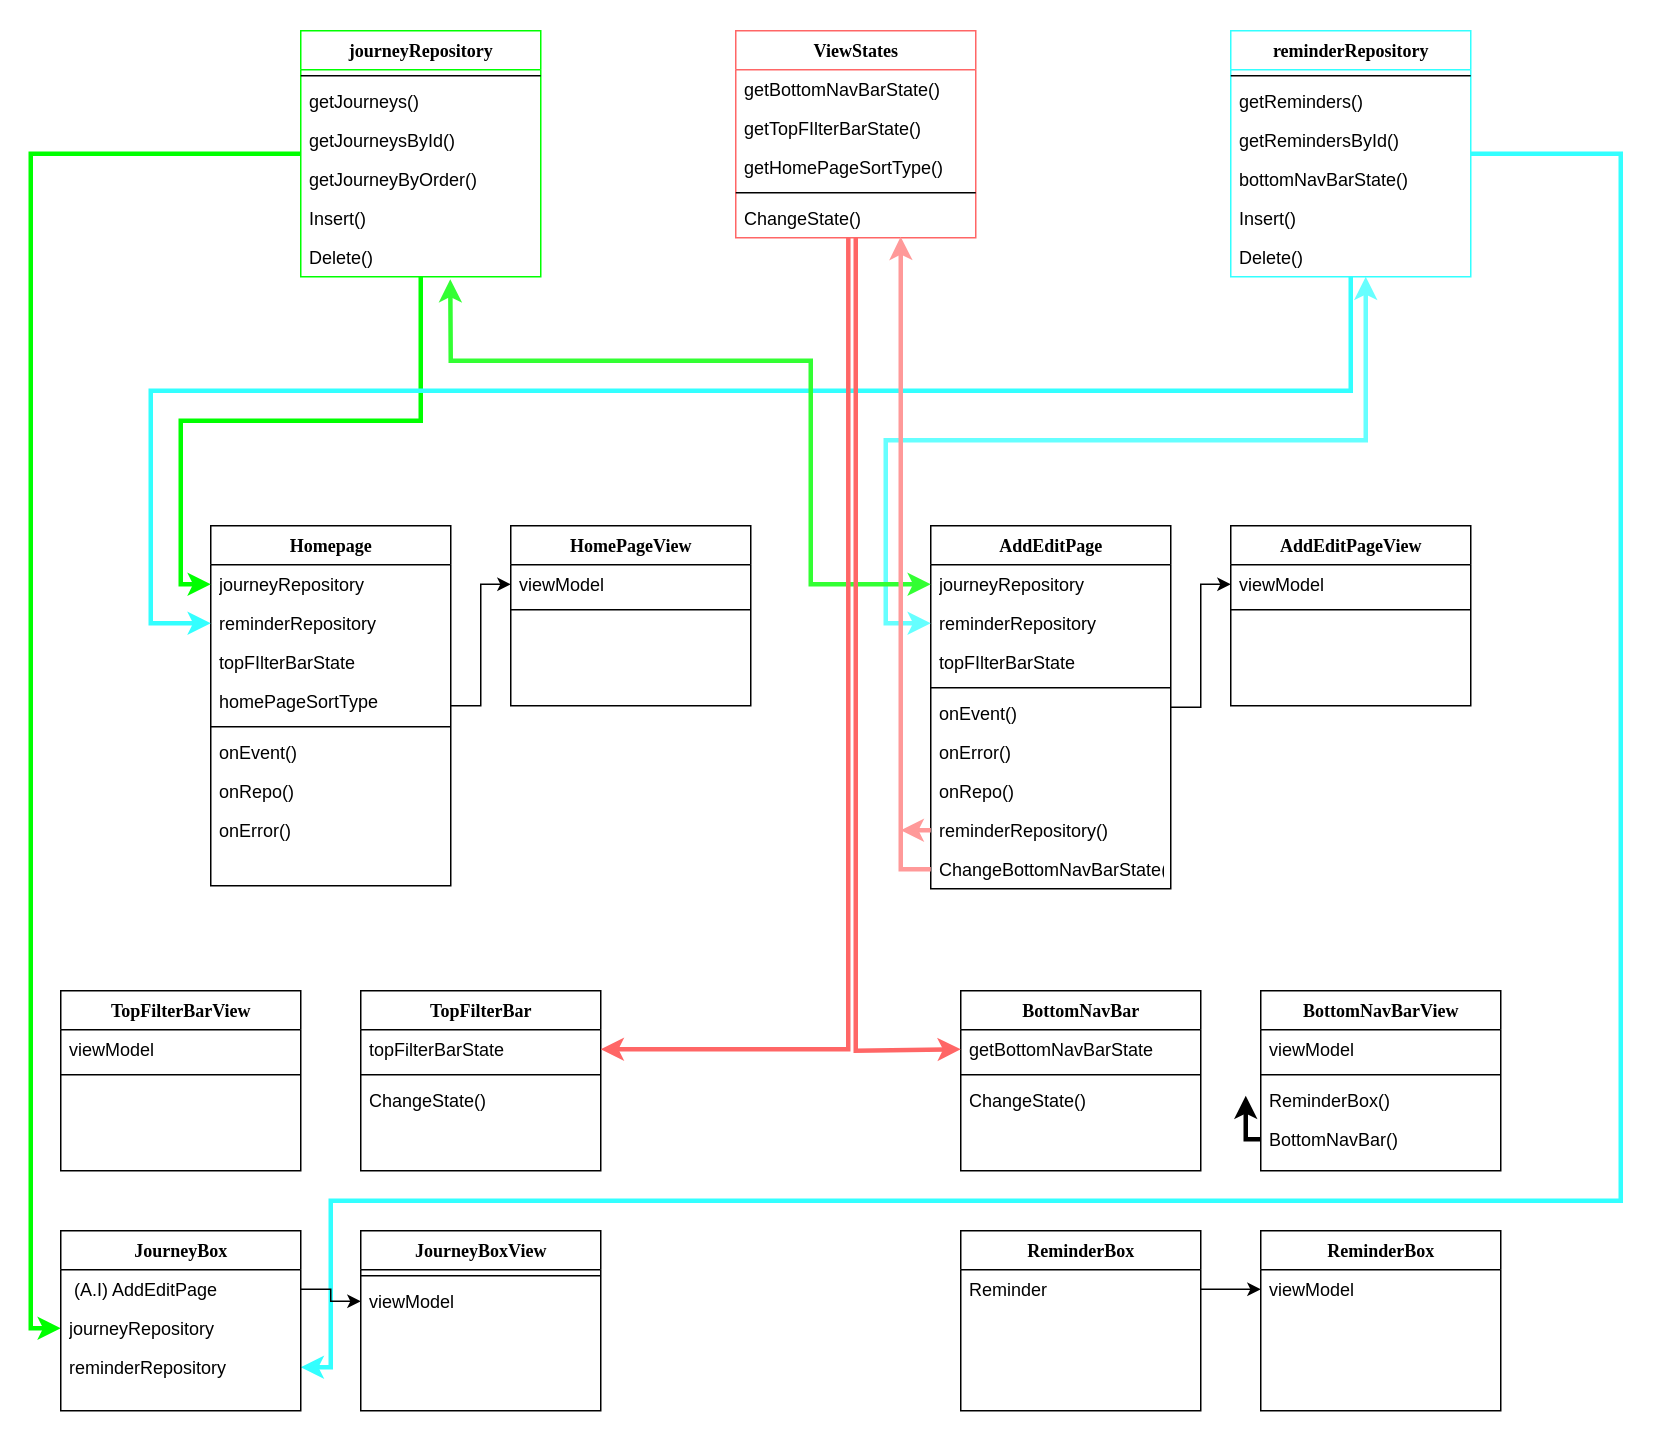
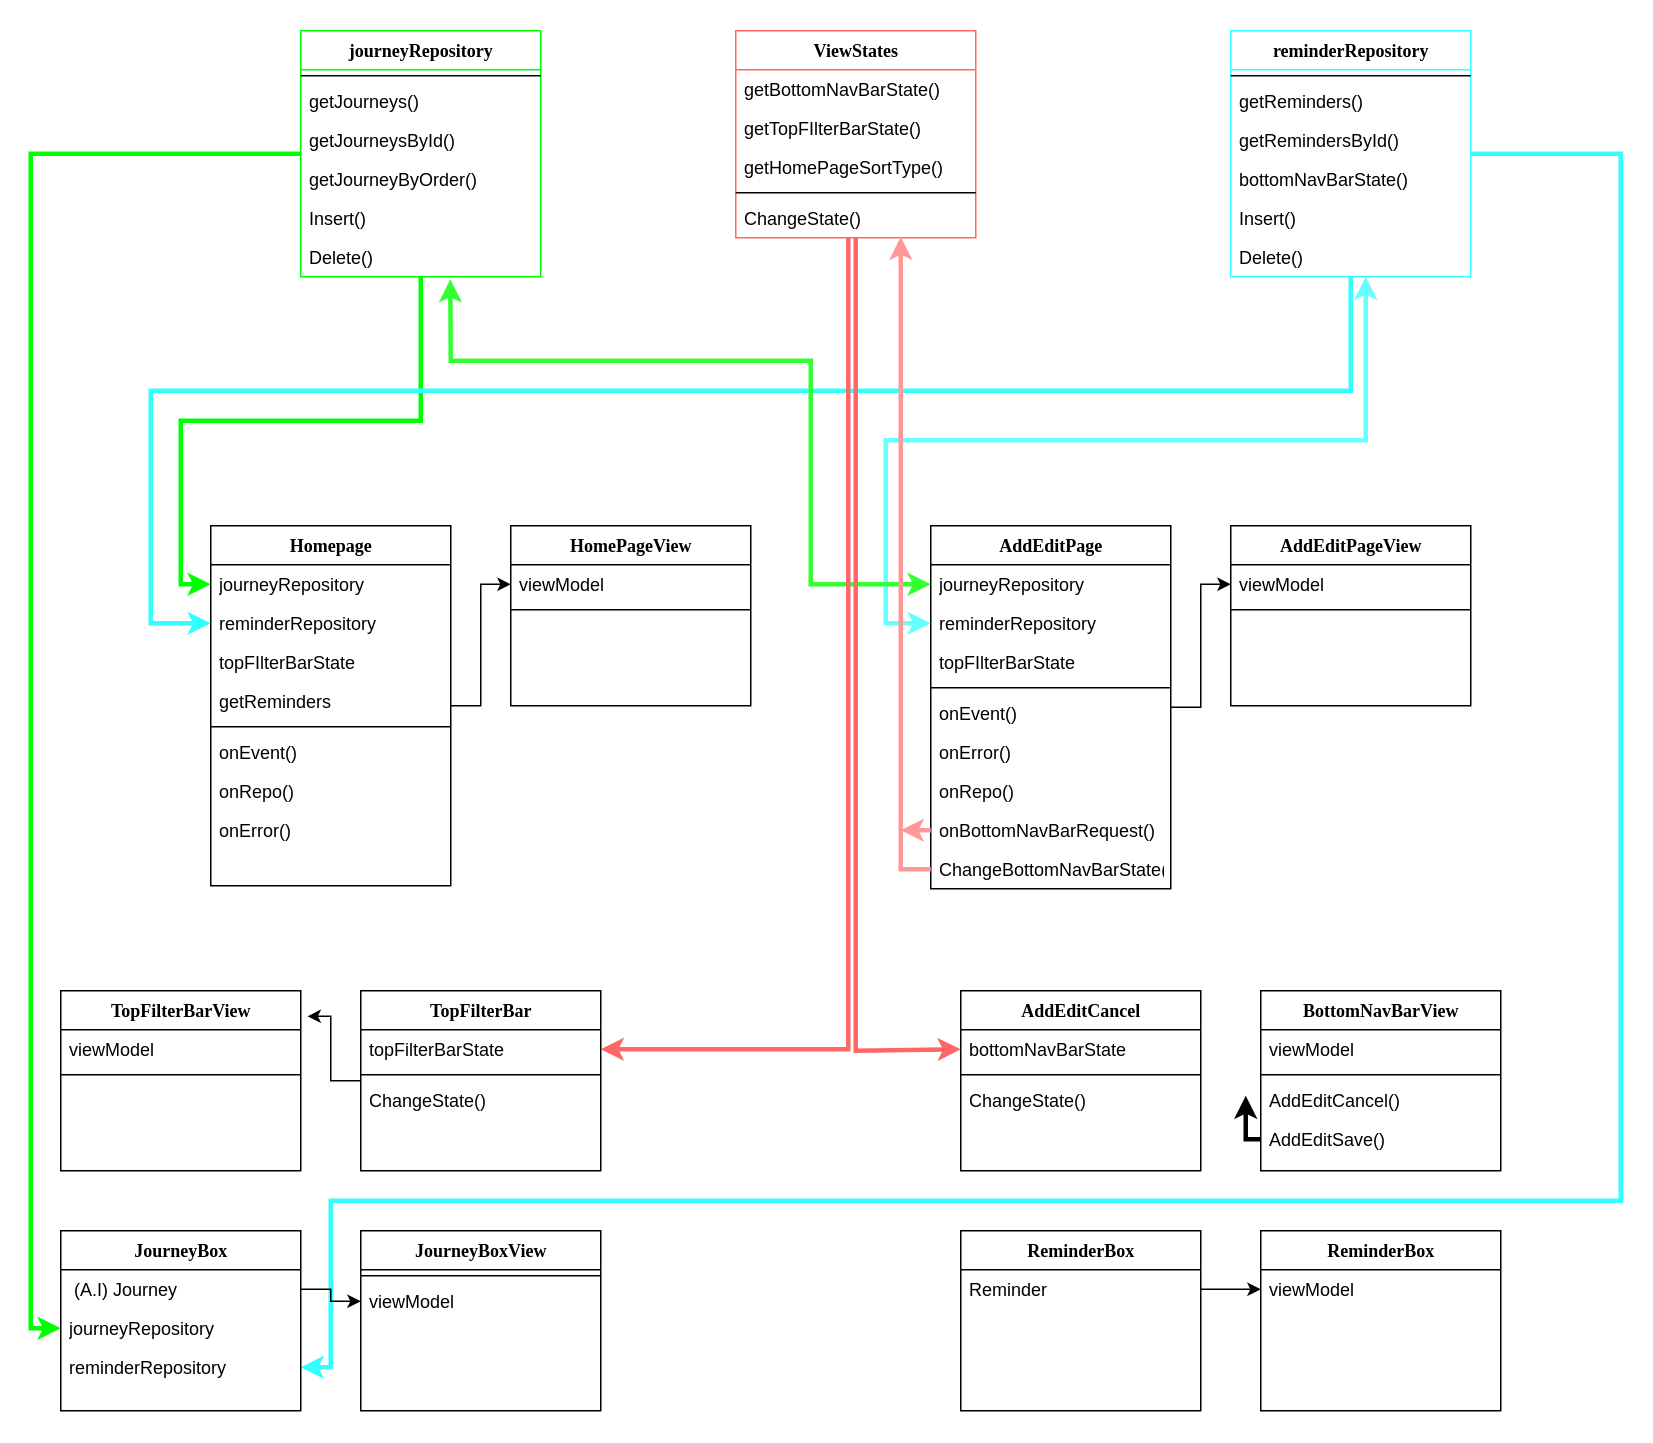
- <mxCell id="7" value="homePageSortType" style="text;html=1;strokeColor=none;fillColor=none;align=left;verticalAlign=top;spacingLeft=4;spacingRight=4;whiteSpace=wrap;overflow=hidden;rotatable=0;points=[[0,0.5],[1,0.5]];portConstraint=eastwest;" parent="3" vertex="1"><mxGeometry y="104" width="160" height="26" as="geometry" /></mxCell>
+ <mxCell id="7" value="getReminders" style="text;html=1;strokeColor=none;fillColor=none;align=left;verticalAlign=top;spacingLeft=4;spacingRight=4;whiteSpace=wrap;overflow=hidden;rotatable=0;points=[[0,0.5],[1,0.5]];portConstraint=eastwest;" parent="3" vertex="1"><mxGeometry y="104" width="160" height="26" as="geometry" /></mxCell>
- <mxCell id="22" value="reminderRepository()" style="text;html=1;strokeColor=none;fillColor=none;align=left;verticalAlign=top;spacingLeft=4;spacingRight=4;whiteSpace=wrap;overflow=hidden;rotatable=0;points=[[0,0.5],[1,0.5]];portConstraint=eastwest;" parent="13" vertex="1"><mxGeometry y="190" width="160" height="26" as="geometry" /></mxCell>
+ <mxCell id="22" value="onBottomNavBarRequest()" style="text;html=1;strokeColor=none;fillColor=none;align=left;verticalAlign=top;spacingLeft=4;spacingRight=4;whiteSpace=wrap;overflow=hidden;rotatable=0;points=[[0,0.5],[1,0.5]];portConstraint=eastwest;" parent="13" vertex="1"><mxGeometry y="190" width="160" height="26" as="geometry" /></mxCell>
- <mxCell id="24" value="BottomNavBar" style="swimlane;html=1;fontStyle=1;align=center;verticalAlign=top;childLayout=stackLayout;horizontal=1;startSize=26;horizontalStack=0;resizeParent=1;resizeLast=0;collapsible=1;marginBottom=0;swimlaneFillColor=#ffffff;rounded=0;shadow=0;comic=0;labelBackgroundColor=none;strokeWidth=1;fillColor=none;fontFamily=Verdana;fontSize=12" parent="1" vertex="1"><mxGeometry x="640" y="660" width="160" height="120" as="geometry" /></mxCell>
+ <mxCell id="24" value="AddEditCancel" style="swimlane;html=1;fontStyle=1;align=center;verticalAlign=top;childLayout=stackLayout;horizontal=1;startSize=26;horizontalStack=0;resizeParent=1;resizeLast=0;collapsible=1;marginBottom=0;swimlaneFillColor=#ffffff;rounded=0;shadow=0;comic=0;labelBackgroundColor=none;strokeWidth=1;fillColor=none;fontFamily=Verdana;fontSize=12" parent="1" vertex="1"><mxGeometry x="640" y="660" width="160" height="120" as="geometry" /></mxCell>
- <mxCell id="25" value="getBottomNavBarState" style="text;html=1;strokeColor=none;fillColor=none;align=left;verticalAlign=top;spacingLeft=4;spacingRight=4;whiteSpace=wrap;overflow=hidden;rotatable=0;points=[[0,0.5],[1,0.5]];portConstraint=eastwest;" parent="24" vertex="1"><mxGeometry y="26" width="160" height="26" as="geometry" /></mxCell>
+ <mxCell id="25" value="bottomNavBarState" style="text;html=1;strokeColor=none;fillColor=none;align=left;verticalAlign=top;spacingLeft=4;spacingRight=4;whiteSpace=wrap;overflow=hidden;rotatable=0;points=[[0,0.5],[1,0.5]];portConstraint=eastwest;" parent="24" vertex="1"><mxGeometry y="26" width="160" height="26" as="geometry" /></mxCell>
+ <mxCell id="70" style="edgeStyle=orthogonalEdgeStyle;rounded=0;orthogonalLoop=1;jettySize=auto;html=1;entryX=1.028;entryY=0.142;entryDx=0;entryDy=0;entryPerimeter=0;" edge="1" parent="1" source="28" target="67"><mxGeometry relative="1" as="geometry" /></mxCell>
- <mxCell id="74" value="ReminderBox()" style="text;html=1;strokeColor=none;fillColor=none;align=left;verticalAlign=top;spacingLeft=4;spacingRight=4;whiteSpace=wrap;overflow=hidden;rotatable=0;points=[[0,0.5],[1,0.5]];portConstraint=eastwest;" parent="71" vertex="1"><mxGeometry y="60" width="160" height="26" as="geometry" /></mxCell>
+ <mxCell id="74" value="AddEditCancel()" style="text;html=1;strokeColor=none;fillColor=none;align=left;verticalAlign=top;spacingLeft=4;spacingRight=4;whiteSpace=wrap;overflow=hidden;rotatable=0;points=[[0,0.5],[1,0.5]];portConstraint=eastwest;" parent="71" vertex="1"><mxGeometry y="60" width="160" height="26" as="geometry" /></mxCell>
- <mxCell id="76" value="BottomNavBar()" style="text;html=1;strokeColor=none;fillColor=none;align=left;verticalAlign=top;spacingLeft=4;spacingRight=4;whiteSpace=wrap;overflow=hidden;rotatable=0;points=[[0,0.5],[1,0.5]];portConstraint=eastwest;" parent="71" vertex="1"><mxGeometry y="86" width="160" height="26" as="geometry" /></mxCell>
+ <mxCell id="76" value="AddEditSave()" style="text;html=1;strokeColor=none;fillColor=none;align=left;verticalAlign=top;spacingLeft=4;spacingRight=4;whiteSpace=wrap;overflow=hidden;rotatable=0;points=[[0,0.5],[1,0.5]];portConstraint=eastwest;" parent="71" vertex="1"><mxGeometry y="86" width="160" height="26" as="geometry" /></mxCell>
- <mxCell id="78" value="&amp;nbsp;(A.I) AddEditPage" style="text;html=1;strokeColor=none;fillColor=none;align=left;verticalAlign=top;spacingLeft=4;spacingRight=4;whiteSpace=wrap;overflow=hidden;rotatable=0;points=[[0,0.5],[1,0.5]];portConstraint=eastwest;" vertex="1" parent="77"><mxGeometry y="26" width="160" height="26" as="geometry" /></mxCell>
+ <mxCell id="78" value="&amp;nbsp;(A.I) Journey" style="text;html=1;strokeColor=none;fillColor=none;align=left;verticalAlign=top;spacingLeft=4;spacingRight=4;whiteSpace=wrap;overflow=hidden;rotatable=0;points=[[0,0.5],[1,0.5]];portConstraint=eastwest;" vertex="1" parent="77"><mxGeometry y="26" width="160" height="26" as="geometry" /></mxCell>
